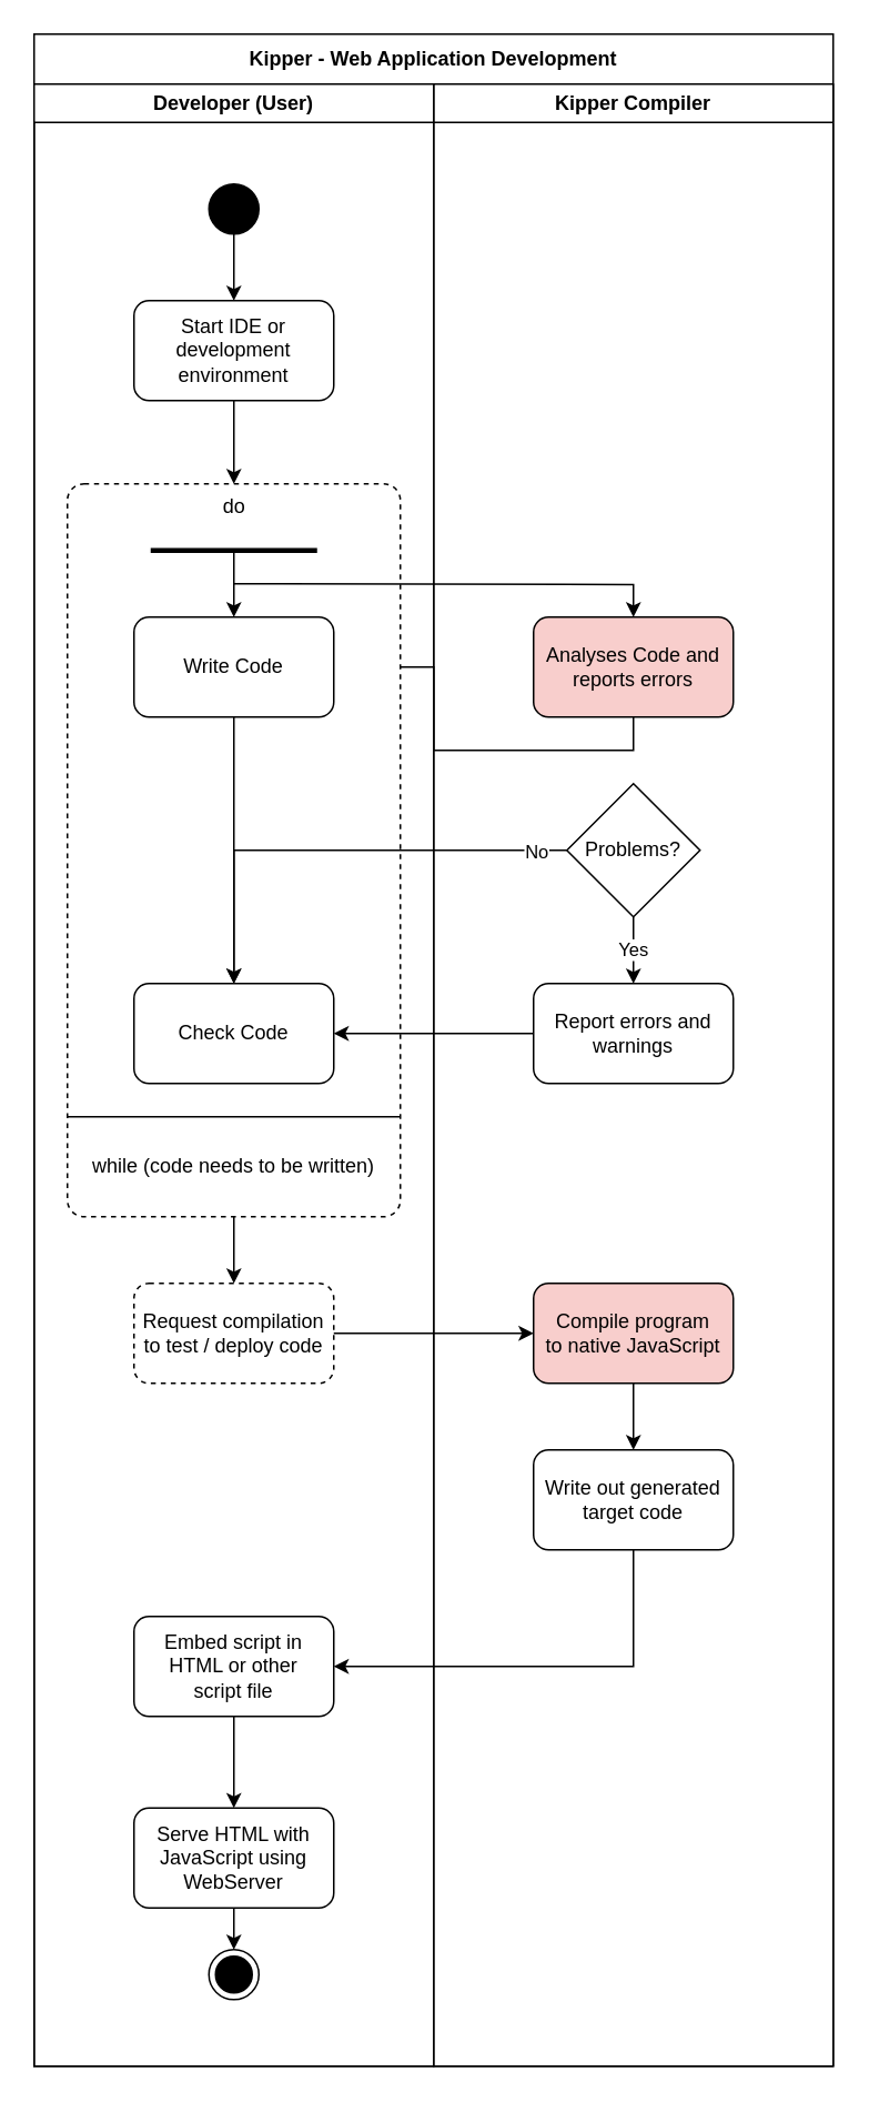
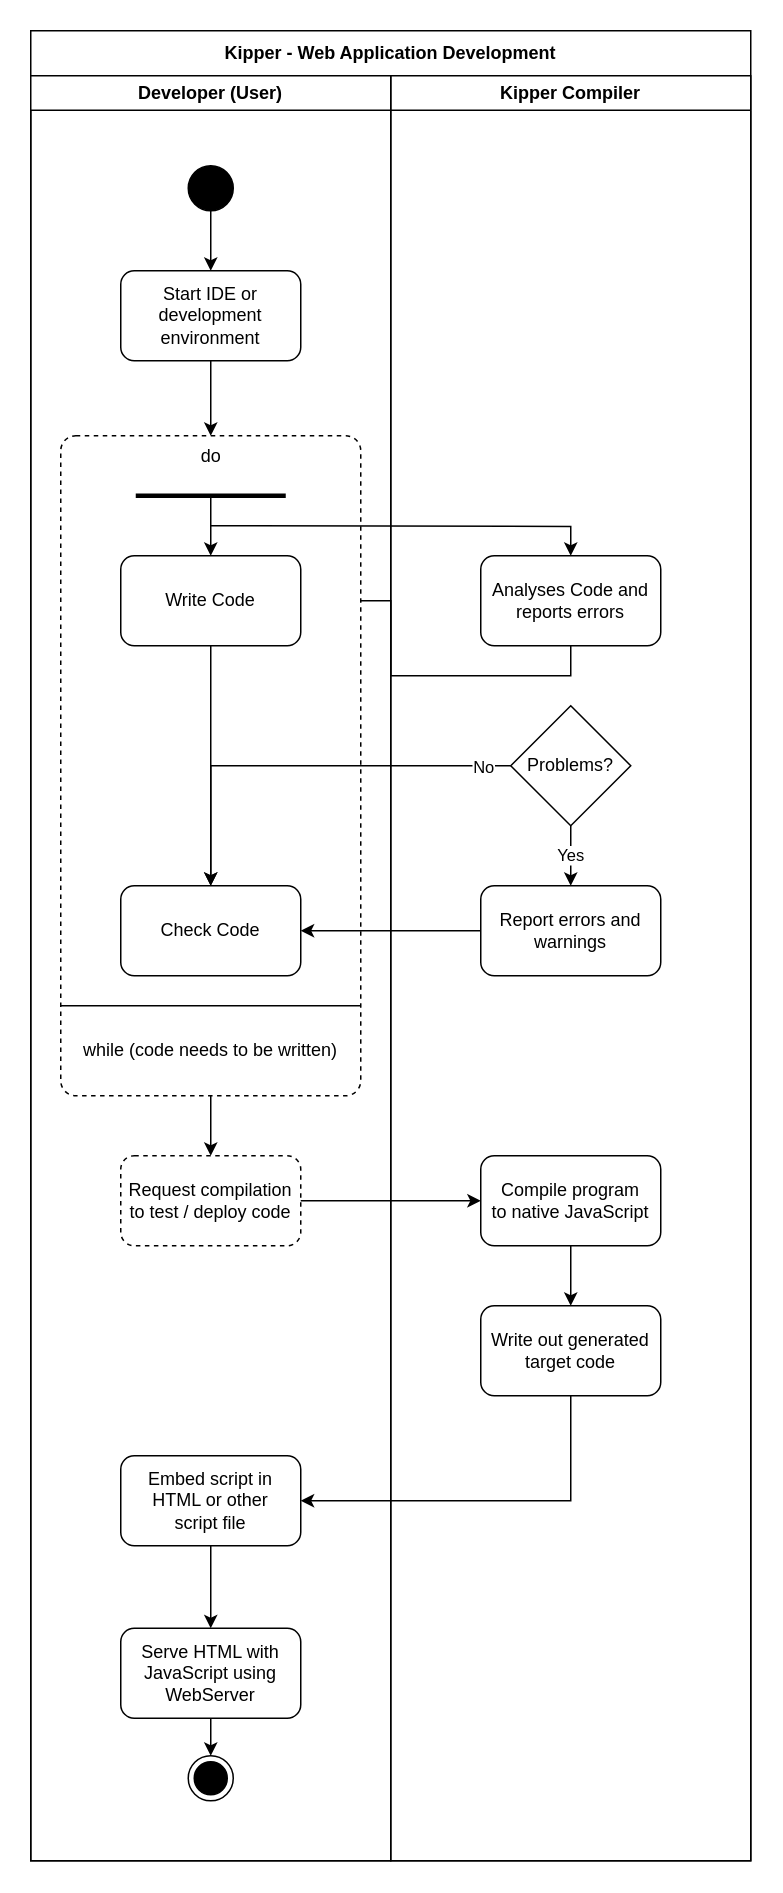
- <mxCell id="5" value="Analyses Code and reports errors" style="rounded=1;whiteSpace=wrap;html=1;fillColor=#f8cecc;" parent="3" vertex="1"><mxGeometry x="60" y="320" width="120" height="60" as="geometry" /></mxCell>
+ <mxCell id="5" value="Analyses Code and reports errors" style="rounded=1;whiteSpace=wrap;html=1;" parent="3" vertex="1"><mxGeometry x="60" y="320" width="120" height="60" as="geometry" /></mxCell>
- <mxCell id="27" value="Compile program&lt;br style=&quot;border-color: var(--border-color);&quot;&gt;to native JavaScript" style="rounded=1;whiteSpace=wrap;html=1;fillColor=#f8cecc;" vertex="1" parent="9"><mxGeometry x="300" y="720" width="120" height="60" as="geometry" /></mxCell>
+ <mxCell id="27" value="Compile program&lt;br style=&quot;border-color: var(--border-color);&quot;&gt;to native JavaScript" style="rounded=1;whiteSpace=wrap;html=1;" vertex="1" parent="9"><mxGeometry x="300" y="720" width="120" height="60" as="geometry" /></mxCell>
